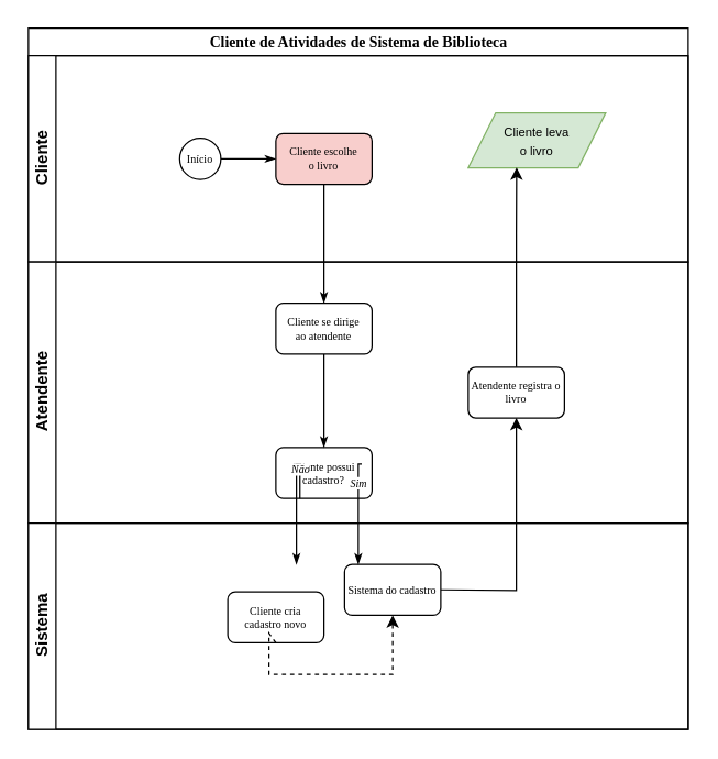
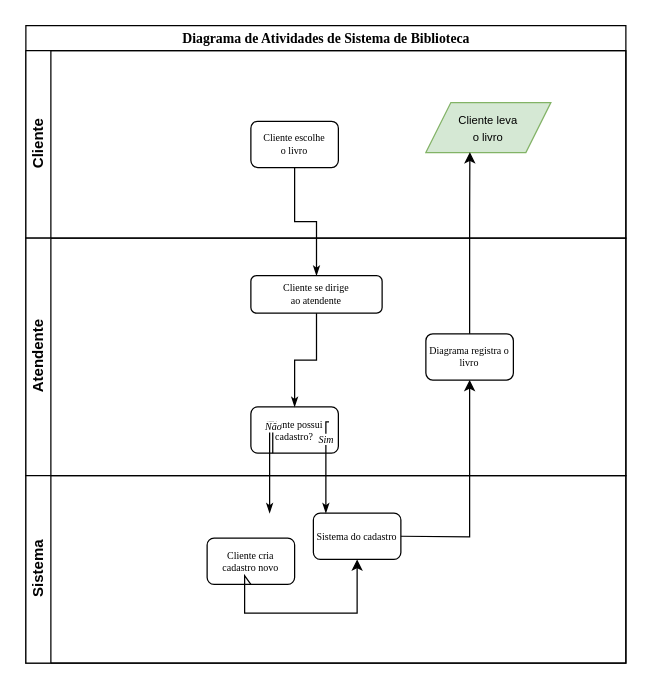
- <mxCell id="2" value="&lt;font style=&quot;font-size: 11px&quot;&gt;Cliente de Atividades de Sistema de Biblioteca&lt;/font&gt;" style="swimlane;html=1;childLayout=stackLayout;horizontal=1;startSize=20;horizontalStack=0;rounded=0;shadow=0;labelBackgroundColor=none;strokeWidth=1;fontFamily=Verdana;fontSize=8;align=center;" parent="1" vertex="1"><mxGeometry x="20" y="20" width="480" height="510" as="geometry" /></mxCell>
+ <mxCell id="2" value="&lt;font style=&quot;font-size: 11px&quot;&gt;Diagrama de Atividades de Sistema de Biblioteca&lt;/font&gt;" style="swimlane;html=1;childLayout=stackLayout;horizontal=1;startSize=20;horizontalStack=0;rounded=0;shadow=0;labelBackgroundColor=none;strokeWidth=1;fontFamily=Verdana;fontSize=8;align=center;" parent="1" vertex="1"><mxGeometry x="20" y="20" width="480" height="510" as="geometry" /></mxCell>
- <mxCell id="6" value="Início" style="ellipse;whiteSpace=wrap;html=1;rounded=0;shadow=0;labelBackgroundColor=none;strokeWidth=1;fontFamily=Verdana;fontSize=8;align=center;" parent="4" vertex="1"><mxGeometry x="110" y="60" width="30" height="30" as="geometry" /></mxCell>
- <mxCell id="5" style="edgeStyle=orthogonalEdgeStyle;rounded=0;html=1;labelBackgroundColor=none;startArrow=none;startFill=0;startSize=5;endArrow=classicThin;endFill=1;endSize=5;jettySize=auto;orthogonalLoop=1;strokeWidth=1;fontFamily=Verdana;fontSize=8" parent="4" source="6" target="7" edge="1"><mxGeometry relative="1" as="geometry" /></mxCell>
- <mxCell id="7" value="Cliente escolhe&lt;br&gt;o livro" style="rounded=1;whiteSpace=wrap;html=1;shadow=0;labelBackgroundColor=none;strokeWidth=1;fontFamily=Verdana;fontSize=8;align=center;fillColor=#f8cecc;" parent="4" vertex="1"><mxGeometry x="180" y="56.5" width="70" height="37" as="geometry" /></mxCell>
+ <mxCell id="7" value="Cliente escolhe&lt;br&gt;o livro" style="rounded=1;whiteSpace=wrap;html=1;shadow=0;labelBackgroundColor=none;strokeWidth=1;fontFamily=Verdana;fontSize=8;align=center;" parent="4" vertex="1"><mxGeometry x="180" y="56.5" width="70" height="37" as="geometry" /></mxCell>
- <mxCell id="10" value="Cliente se dirige&lt;br&gt;ao atendente" style="rounded=1;whiteSpace=wrap;html=1;shadow=0;labelBackgroundColor=none;strokeWidth=1;fontFamily=Verdana;fontSize=8;align=center;" parent="9" vertex="1"><mxGeometry x="180" y="30.0" width="70" height="37" as="geometry" /></mxCell>
+ <mxCell id="10" value="Cliente se dirige&lt;br&gt;ao atendente" style="rounded=1;whiteSpace=wrap;html=1;shadow=0;labelBackgroundColor=none;strokeWidth=1;fontFamily=Verdana;fontSize=8;align=center;" parent="9" vertex="1"><mxGeometry x="180" y="30.0" width="105" height="30" as="geometry" /></mxCell>
- <mxCell id="13" value="Atendente registra o livro" style="rounded=1;whiteSpace=wrap;html=1;shadow=0;labelBackgroundColor=none;strokeWidth=1;fontFamily=Verdana;fontSize=8;align=center;" vertex="1" parent="9"><mxGeometry x="320" y="76.5" width="70" height="37" as="geometry" /></mxCell>
+ <mxCell id="13" value="Diagrama registra o livro" style="rounded=1;whiteSpace=wrap;html=1;shadow=0;labelBackgroundColor=none;strokeWidth=1;fontFamily=Verdana;fontSize=8;align=center;" vertex="1" parent="9"><mxGeometry x="320" y="76.5" width="70" height="37" as="geometry" /></mxCell>
- <mxCell id="18" value="" style="endArrow=classic;html=1;rounded=0;labelBackgroundColor=#FFFFFF;fontSize=11;exitX=0.5;exitY=1;exitDx=0;exitDy=0;entryX=0.5;entryY=1;entryDx=0;entryDy=0;dashed=1;" edge="1" parent="14" source="15" target="16"><mxGeometry width="50" height="50" relative="1" as="geometry"><mxPoint x="240" y="120" as="sourcePoint" /><mxPoint x="180" y="130" as="targetPoint" /><Array as="points"><mxPoint x="175" y="80" /><mxPoint x="175" y="110" /><mxPoint x="265" y="110" /></Array></mxGeometry></mxCell>
+ <mxCell id="18" value="" style="endArrow=classic;html=1;rounded=0;labelBackgroundColor=#FFFFFF;fontSize=11;exitX=0.5;exitY=1;exitDx=0;exitDy=0;entryX=0.5;entryY=1;entryDx=0;entryDy=0;" edge="1" parent="14" source="15" target="16"><mxGeometry width="50" height="50" relative="1" as="geometry"><mxPoint x="240" y="120" as="sourcePoint" /><mxPoint x="180" y="130" as="targetPoint" /><Array as="points"><mxPoint x="175" y="80" /><mxPoint x="175" y="110" /><mxPoint x="265" y="110" /></Array></mxGeometry></mxCell>
